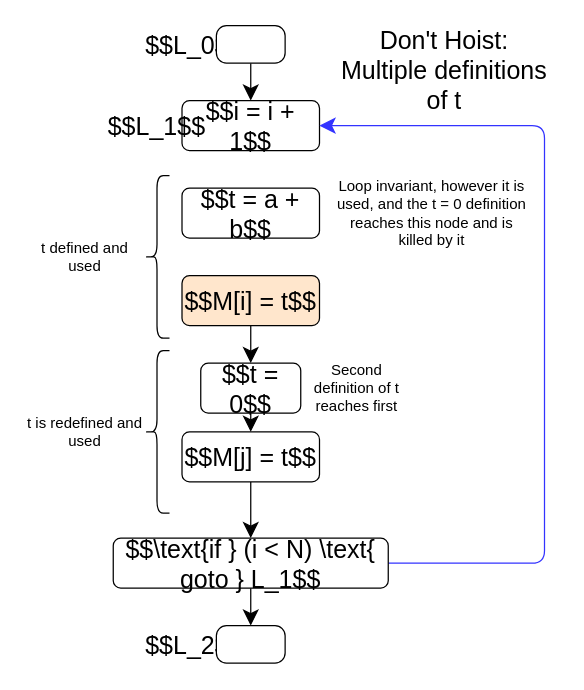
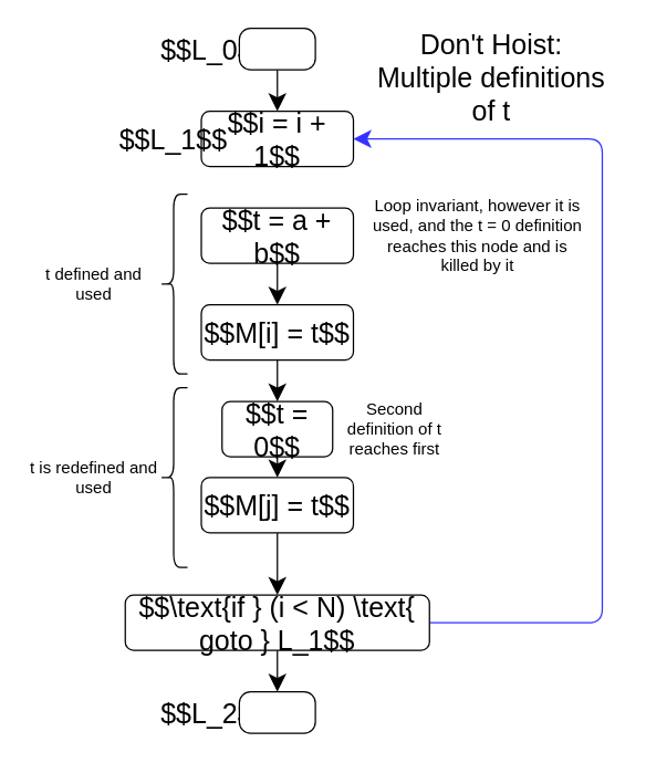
+ <mxCell id="4" style="edgeStyle=orthogonalEdgeStyle;rounded=0;orthogonalLoop=1;jettySize=auto;html=1;exitX=0.5;exitY=1;exitDx=0;exitDy=0;entryX=0.5;entryY=0;entryDx=0;entryDy=0;endSize=10;" edge="1" parent="1" source="5" target="7"><mxGeometry relative="1" as="geometry" /></mxCell>
- <mxCell id="7" value="$$M[i] = t$$" style="rounded=1;whiteSpace=wrap;html=1;fontSize=20;fillColor=#ffe6cc;" vertex="1" parent="1"><mxGeometry x="145" y="220" width="110" height="40" as="geometry" /></mxCell>
+ <mxCell id="7" value="$$M[i] = t$$" style="rounded=1;whiteSpace=wrap;html=1;fontSize=20;" vertex="1" parent="1"><mxGeometry x="145" y="220" width="110" height="40" as="geometry" /></mxCell>
